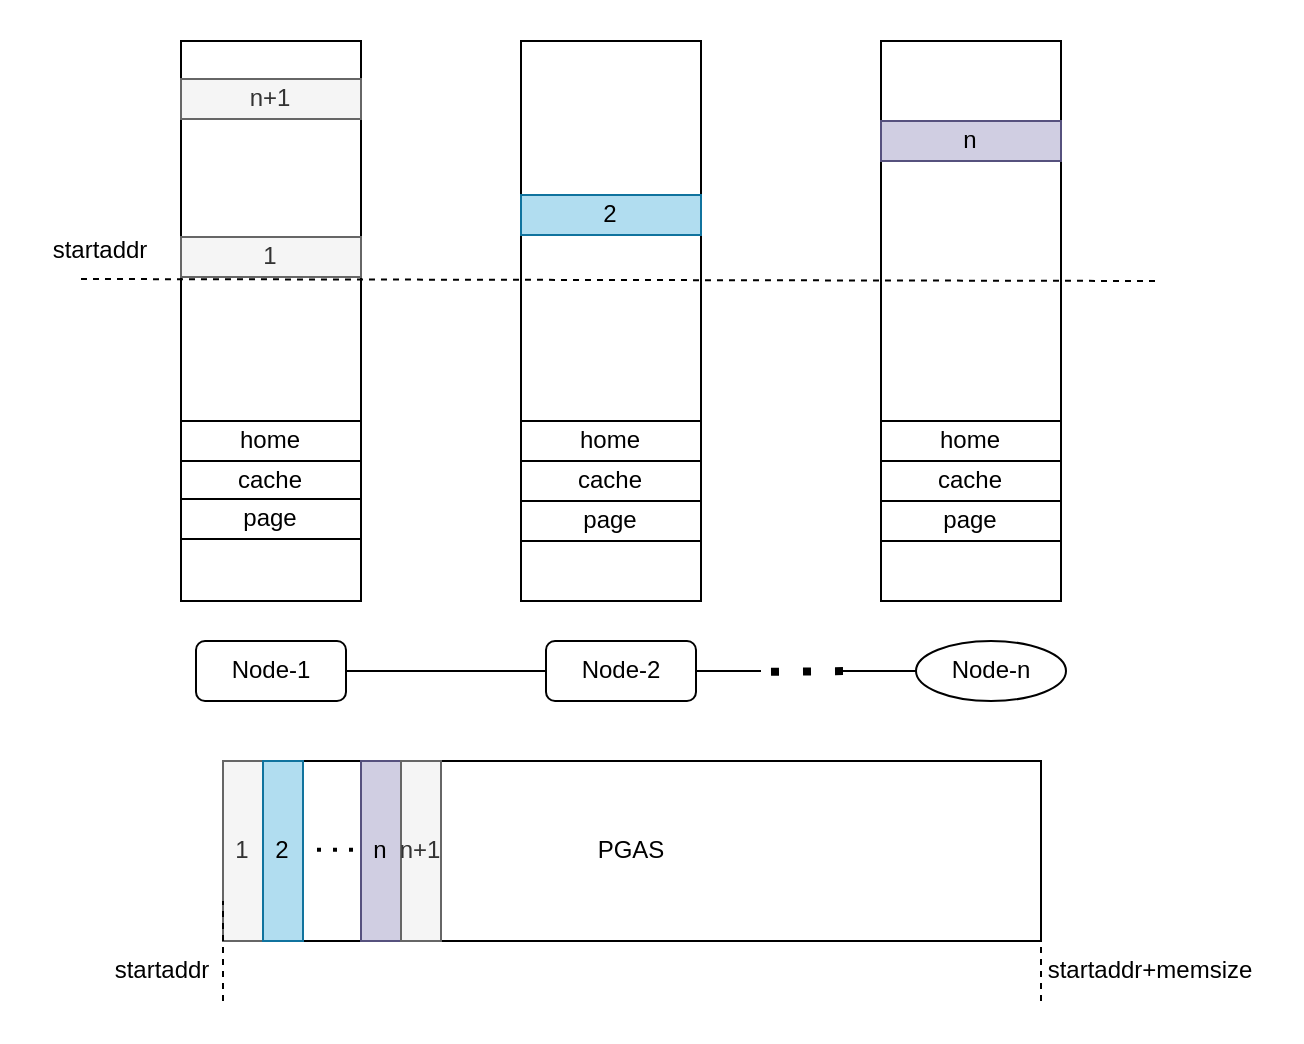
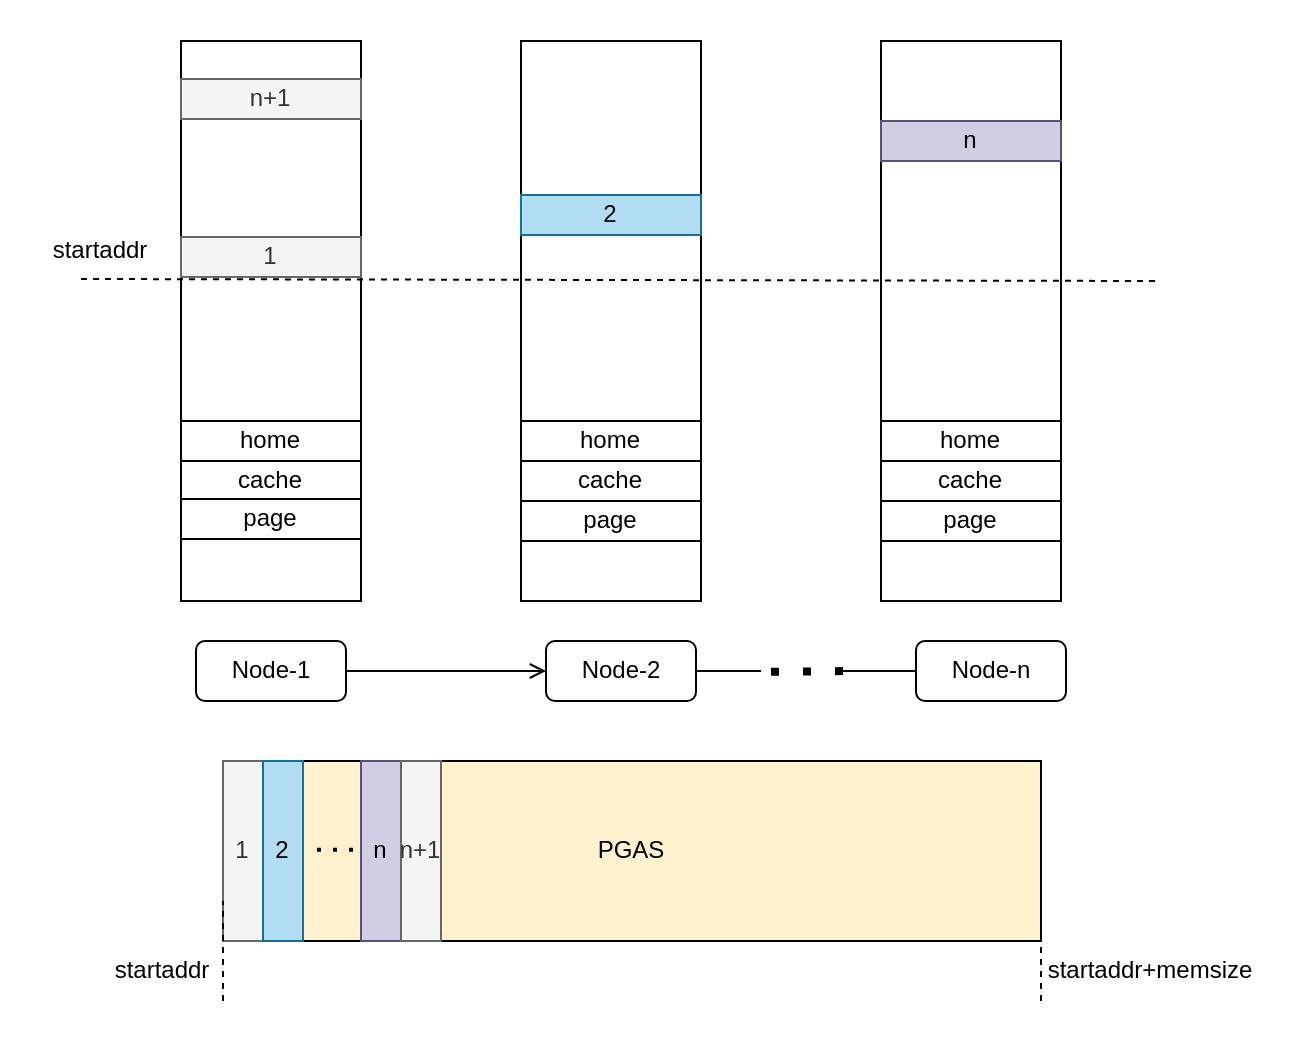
- <mxCell id="11" value="" style="endArrow=none;html=1;rounded=0;exitX=1;exitY=0.5;exitDx=0;exitDy=0;entryX=0;entryY=0.5;entryDx=0;entryDy=0;" edge="1" parent="1" source="5" target="6"><mxGeometry width="50" height="50" relative="1" as="geometry"><mxPoint x="310" y="560" as="sourcePoint" /><mxPoint x="360" y="510" as="targetPoint" /></mxGeometry></mxCell>
+ <mxCell id="11" value="" style="endArrow=open;html=1;rounded=0;exitX=1;exitY=0.5;exitDx=0;exitDy=0;entryX=0;entryY=0.5;entryDx=0;entryDy=0;" edge="1" parent="1" source="5" target="6"><mxGeometry width="50" height="50" relative="1" as="geometry"><mxPoint x="310" y="560" as="sourcePoint" /><mxPoint x="360" y="510" as="targetPoint" /></mxGeometry></mxCell>
- <mxCell id="7" value="Node-n" style="ellipse;whiteSpace=wrap;html=1;" vertex="1" parent="1"><mxGeometry x="457.5" y="320" width="75" height="30" as="geometry" /></mxCell>
+ <mxCell id="7" value="Node-n" style="rounded=1;whiteSpace=wrap;html=1;" vertex="1" parent="1"><mxGeometry x="457.5" y="320" width="75" height="30" as="geometry" /></mxCell>
- <mxCell id="15" value="PGAS" style="rounded=0;whiteSpace=wrap;html=1;" vertex="1" parent="1"><mxGeometry x="111" y="380" width="409" height="90" as="geometry" /></mxCell>
+ <mxCell id="15" value="PGAS" style="rounded=0;whiteSpace=wrap;html=1;fillColor=#fff2cc;" vertex="1" parent="1"><mxGeometry x="111" y="380" width="409" height="90" as="geometry" /></mxCell>
